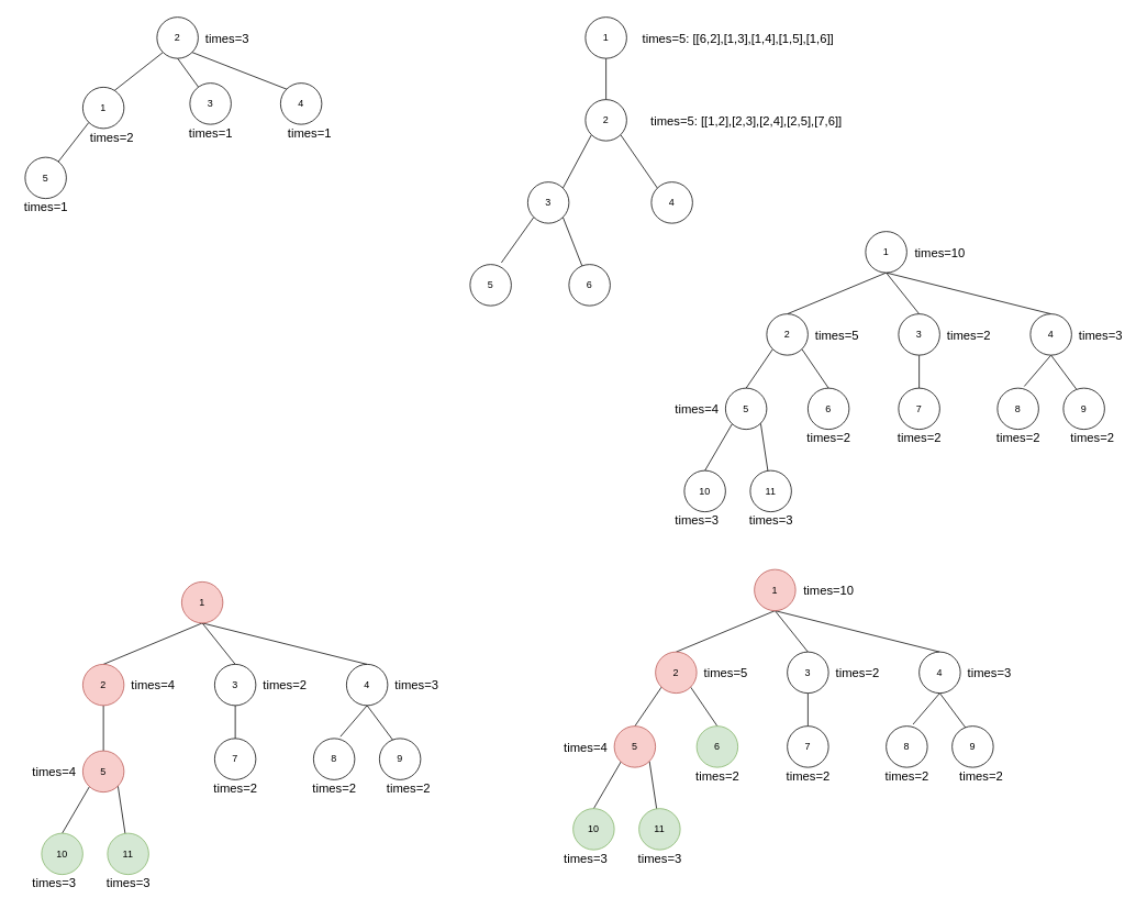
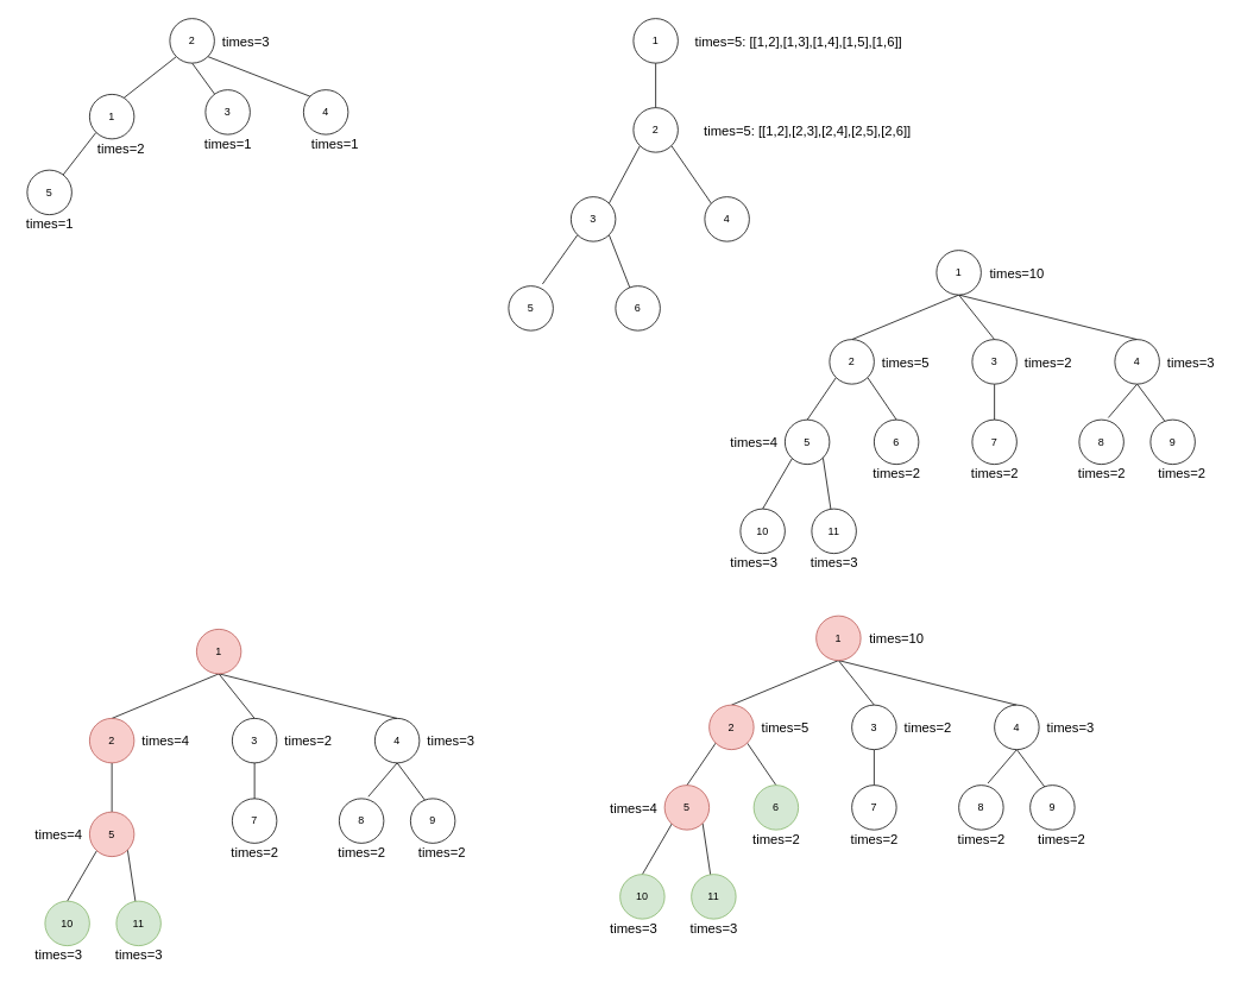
- <mxCell id="13" value="&lt;font style=&quot;font-size: 15px&quot;&gt;times=5: [[6,2],[1,3],[1,4],[1,5],[1,6]]&lt;/font&gt;" style="text;html=1;align=center;verticalAlign=middle;resizable=0;points=[];autosize=1;strokeColor=none;fillColor=none;" vertex="1" parent="1"><mxGeometry x="770" y="35" width="250" height="20" as="geometry" /></mxCell>
+ <mxCell id="13" value="&lt;font style=&quot;font-size: 15px&quot;&gt;times=5: [[1,2],[1,3],[1,4],[1,5],[1,6]]&lt;/font&gt;" style="text;html=1;align=center;verticalAlign=middle;resizable=0;points=[];autosize=1;strokeColor=none;fillColor=none;" vertex="1" parent="1"><mxGeometry x="770" y="35" width="250" height="20" as="geometry" /></mxCell>
- <mxCell id="14" value="&lt;font style=&quot;font-size: 15px&quot;&gt;times=5: [[1,2],[2,3],[2,4],[2,5],[7,6]]&lt;/font&gt;" style="text;html=1;align=center;verticalAlign=middle;resizable=0;points=[];autosize=1;strokeColor=none;fillColor=none;" vertex="1" parent="1"><mxGeometry x="780" y="135" width="250" height="20" as="geometry" /></mxCell>
+ <mxCell id="14" value="&lt;font style=&quot;font-size: 15px&quot;&gt;times=5: [[1,2],[2,3],[2,4],[2,5],[2,6]]&lt;/font&gt;" style="text;html=1;align=center;verticalAlign=middle;resizable=0;points=[];autosize=1;strokeColor=none;fillColor=none;" vertex="1" parent="1"><mxGeometry x="780" y="135" width="250" height="20" as="geometry" /></mxCell>
